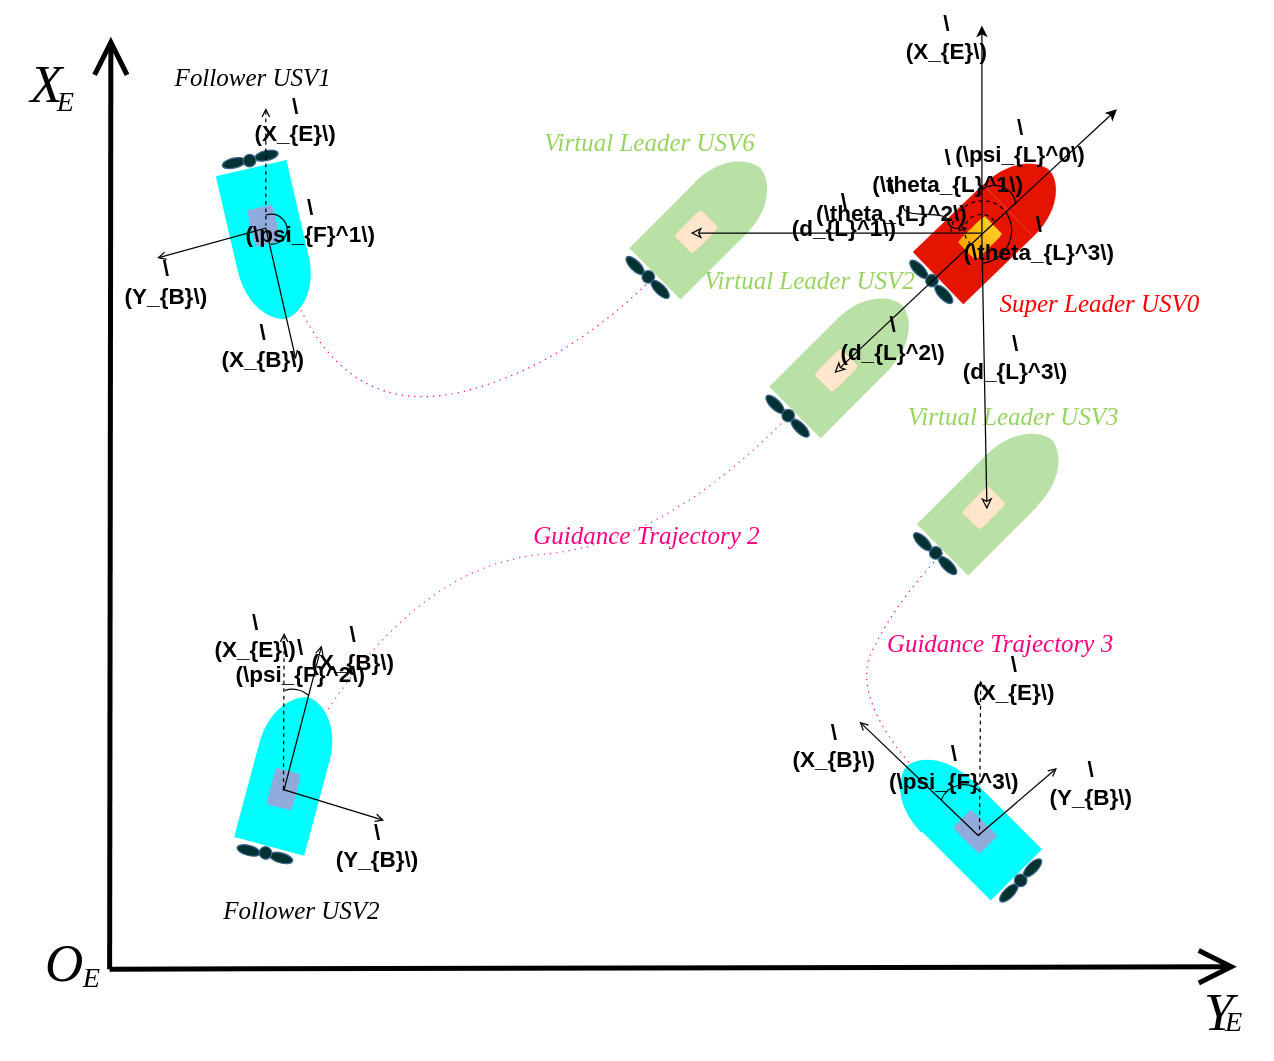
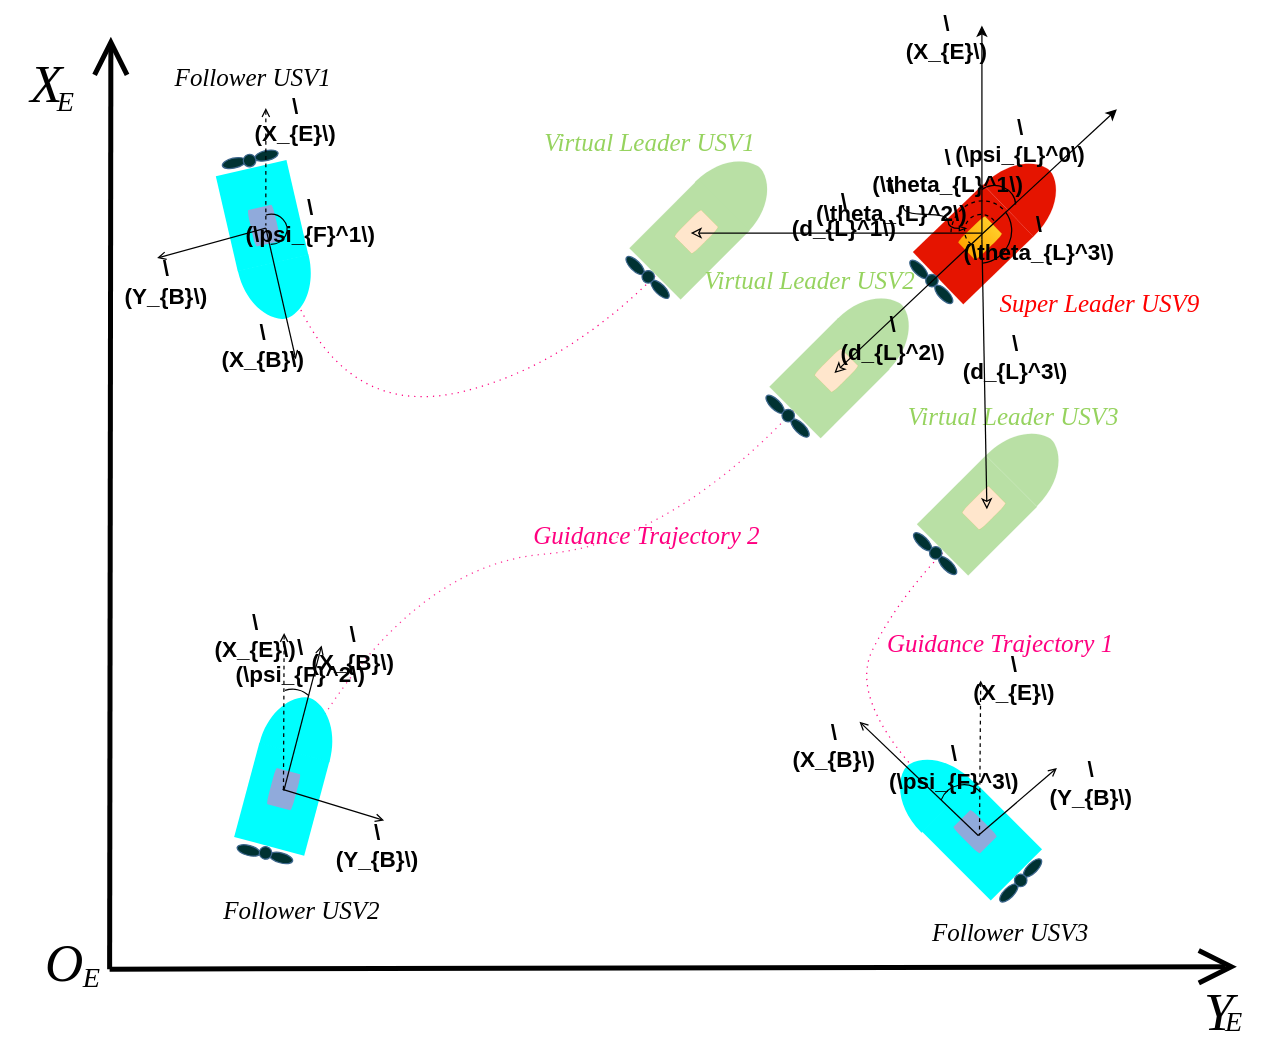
- <mxCell id="29" value="&lt;div&gt;&lt;font style=&quot;font-family: &amp;quot;Times New Roman&amp;quot;; direction: ltr; letter-spacing: 0px; line-height: 120%; opacity: 1;&quot;&gt;&lt;i&gt;Virtual Leader USV6&lt;br&gt;&lt;/i&gt;&lt;/font&gt;&lt;/div&gt;&lt;div&gt;&lt;font style=&quot;font-family: &amp;quot;Times New Roman&amp;quot;; direction: ltr; letter-spacing: 0px; line-height: 120%; opacity: 1;&quot;&gt;&lt;i&gt;&lt;br&gt;&lt;/i&gt;&lt;/font&gt;&lt;/div&gt;" style="verticalAlign=middle;align=center;overflow=width;vsdxID=248;fillColor=none;gradientColor=none;shape=stencil(nZBLDoAgDERP0z3SIyjew0SURgSD+Lu9kMZoXLhwN9O+tukAlrNpJg1SzDH4QW/URgNYgZTkjA4UkwJUgGXng+6DX1zLfmoymdXo17xh5zmRJ6Q42BWCfc2oJfdAr+Yv+AP9Cb7OJ3H/2JG1HNGz/84klThPVCc=);strokeColor=none;strokeWidth=2;points=[];labelBackgroundColor=none;rounded=0;html=1;whiteSpace=wrap;fontSize=20;fontColor=light-dark(#96d35f, #ededed);" vertex="1" parent="1"><mxGeometry x="434" y="101" width="171" height="25" as="geometry" /></mxCell>
+ <mxCell id="29" value="&lt;div&gt;&lt;font style=&quot;font-family: &amp;quot;Times New Roman&amp;quot;; direction: ltr; letter-spacing: 0px; line-height: 120%; opacity: 1;&quot;&gt;&lt;i&gt;Virtual Leader USV1&lt;br&gt;&lt;/i&gt;&lt;/font&gt;&lt;/div&gt;&lt;div&gt;&lt;font style=&quot;font-family: &amp;quot;Times New Roman&amp;quot;; direction: ltr; letter-spacing: 0px; line-height: 120%; opacity: 1;&quot;&gt;&lt;i&gt;&lt;br&gt;&lt;/i&gt;&lt;/font&gt;&lt;/div&gt;" style="verticalAlign=middle;align=center;overflow=width;vsdxID=248;fillColor=none;gradientColor=none;shape=stencil(nZBLDoAgDERP0z3SIyjew0SURgSD+Lu9kMZoXLhwN9O+tukAlrNpJg1SzDH4QW/URgNYgZTkjA4UkwJUgGXng+6DX1zLfmoymdXo17xh5zmRJ6Q42BWCfc2oJfdAr+Yv+AP9Cb7OJ3H/2JG1HNGz/84klThPVCc=);strokeColor=none;strokeWidth=2;points=[];labelBackgroundColor=none;rounded=0;html=1;whiteSpace=wrap;fontSize=20;fontColor=light-dark(#96d35f, #ededed);" vertex="1" parent="1"><mxGeometry x="434" y="101" width="171" height="25" as="geometry" /></mxCell>
- <mxCell id="30" value="&lt;div&gt;&lt;font style=&quot;font-family: &amp;quot;Times New Roman&amp;quot;; direction: ltr; letter-spacing: 0px; line-height: 120%; opacity: 1;&quot;&gt;&lt;i&gt;Super Leader USV0&lt;br&gt;&lt;/i&gt;&lt;/font&gt;&lt;/div&gt;&lt;div&gt;&lt;font style=&quot;font-family: &amp;quot;Times New Roman&amp;quot;; direction: ltr; letter-spacing: 0px; line-height: 120%; opacity: 1;&quot;&gt;&lt;i&gt;&lt;br&gt;&lt;/i&gt;&lt;/font&gt;&lt;/div&gt;" style="verticalAlign=middle;align=center;overflow=width;vsdxID=248;fillColor=none;gradientColor=none;shape=stencil(nZBLDoAgDERP0z3SIyjew0SURgSD+Lu9kMZoXLhwN9O+tukAlrNpJg1SzDH4QW/URgNYgZTkjA4UkwJUgGXng+6DX1zLfmoymdXo17xh5zmRJ6Q42BWCfc2oJfdAr+Yv+AP9Cb7OJ3H/2JG1HNGz/84klThPVCc=);strokeColor=none;strokeWidth=2;points=[];labelBackgroundColor=none;rounded=0;html=1;whiteSpace=wrap;fontSize=20;fontColor=#FF0000;" vertex="1" parent="1"><mxGeometry x="794" y="230.002" width="171" height="27" as="geometry" /></mxCell>
+ <mxCell id="30" value="&lt;div&gt;&lt;font style=&quot;font-family: &amp;quot;Times New Roman&amp;quot;; direction: ltr; letter-spacing: 0px; line-height: 120%; opacity: 1;&quot;&gt;&lt;i&gt;Super Leader USV9&lt;br&gt;&lt;/i&gt;&lt;/font&gt;&lt;/div&gt;&lt;div&gt;&lt;font style=&quot;font-family: &amp;quot;Times New Roman&amp;quot;; direction: ltr; letter-spacing: 0px; line-height: 120%; opacity: 1;&quot;&gt;&lt;i&gt;&lt;br&gt;&lt;/i&gt;&lt;/font&gt;&lt;/div&gt;" style="verticalAlign=middle;align=center;overflow=width;vsdxID=248;fillColor=none;gradientColor=none;shape=stencil(nZBLDoAgDERP0z3SIyjew0SURgSD+Lu9kMZoXLhwN9O+tukAlrNpJg1SzDH4QW/URgNYgZTkjA4UkwJUgGXng+6DX1zLfmoymdXo17xh5zmRJ6Q42BWCfc2oJfdAr+Yv+AP9Cb7OJ3H/2JG1HNGz/84klThPVCc=);strokeColor=none;strokeWidth=2;points=[];labelBackgroundColor=none;rounded=0;html=1;whiteSpace=wrap;fontSize=20;fontColor=#FF0000;" vertex="1" parent="1"><mxGeometry x="794" y="230.002" width="171" height="27" as="geometry" /></mxCell>
- <mxCell id="83" value="&lt;div&gt;&lt;font style=&quot;font-family: &amp;quot;Times New Roman&amp;quot;; direction: ltr; letter-spacing: 0px; line-height: 120%; opacity: 1;&quot;&gt;&lt;i&gt;Guidance Trajectory 3&lt;/i&gt;&lt;/font&gt;&lt;/div&gt;&lt;div&gt;&lt;font style=&quot;font-family: &amp;quot;Times New Roman&amp;quot;; direction: ltr; letter-spacing: 0px; line-height: 120%; opacity: 1;&quot;&gt;&lt;i&gt;&lt;br&gt;&lt;/i&gt;&lt;/font&gt;&lt;/div&gt;&lt;div&gt;&lt;font style=&quot;font-family: &amp;quot;Times New Roman&amp;quot;; direction: ltr; letter-spacing: 0px; line-height: 120%; opacity: 1;&quot;&gt;&lt;i&gt;&lt;br&gt;&lt;/i&gt;&lt;/font&gt;&lt;/div&gt;" style="verticalAlign=middle;align=center;overflow=width;vsdxID=248;fillColor=none;gradientColor=none;shape=stencil(nZBLDoAgDERP0z3SIyjew0SURgSD+Lu9kMZoXLhwN9O+tukAlrNpJg1SzDH4QW/URgNYgZTkjA4UkwJUgGXng+6DX1zLfmoymdXo17xh5zmRJ6Q42BWCfc2oJfdAr+Yv+AP9Cb7OJ3H/2JG1HNGz/84klThPVCc=);strokeColor=none;strokeWidth=2;points=[];labelBackgroundColor=none;rounded=0;html=1;whiteSpace=wrap;fontSize=20;fontColor=#FF0080;" vertex="1" parent="1"><mxGeometry x="703.55" y="502" width="192" height="27" as="geometry" /></mxCell>
+ <mxCell id="83" value="&lt;div&gt;&lt;font style=&quot;font-family: &amp;quot;Times New Roman&amp;quot;; direction: ltr; letter-spacing: 0px; line-height: 120%; opacity: 1;&quot;&gt;&lt;i&gt;Guidance Trajectory 1&lt;/i&gt;&lt;/font&gt;&lt;/div&gt;&lt;div&gt;&lt;font style=&quot;font-family: &amp;quot;Times New Roman&amp;quot;; direction: ltr; letter-spacing: 0px; line-height: 120%; opacity: 1;&quot;&gt;&lt;i&gt;&lt;br&gt;&lt;/i&gt;&lt;/font&gt;&lt;/div&gt;&lt;div&gt;&lt;font style=&quot;font-family: &amp;quot;Times New Roman&amp;quot;; direction: ltr; letter-spacing: 0px; line-height: 120%; opacity: 1;&quot;&gt;&lt;i&gt;&lt;br&gt;&lt;/i&gt;&lt;/font&gt;&lt;/div&gt;" style="verticalAlign=middle;align=center;overflow=width;vsdxID=248;fillColor=none;gradientColor=none;shape=stencil(nZBLDoAgDERP0z3SIyjew0SURgSD+Lu9kMZoXLhwN9O+tukAlrNpJg1SzDH4QW/URgNYgZTkjA4UkwJUgGXng+6DX1zLfmoymdXo17xh5zmRJ6Q42BWCfc2oJfdAr+Yv+AP9Cb7OJ3H/2JG1HNGz/84klThPVCc=);strokeColor=none;strokeWidth=2;points=[];labelBackgroundColor=none;rounded=0;html=1;whiteSpace=wrap;fontSize=20;fontColor=#FF0080;" vertex="1" parent="1"><mxGeometry x="703.55" y="502" width="192" height="27" as="geometry" /></mxCell>
+ <mxCell id="32" value="&lt;div&gt;&lt;font style=&quot;font-family: &amp;quot;Times New Roman&amp;quot;; color: rgb(0, 0, 0); direction: ltr; letter-spacing: 0px; line-height: 120%; opacity: 1;&quot;&gt;&lt;i&gt;Follower USV3&lt;/i&gt;&lt;/font&gt;&lt;/div&gt;&lt;div&gt;&lt;font style=&quot;font-family: &amp;quot;Times New Roman&amp;quot;; color: rgb(0, 0, 0); direction: ltr; letter-spacing: 0px; line-height: 120%; opacity: 1;&quot;&gt;&lt;i&gt;&lt;br&gt;&lt;/i&gt;&lt;/font&gt;&lt;/div&gt;" style="verticalAlign=middle;align=center;overflow=width;vsdxID=248;fillColor=none;gradientColor=none;shape=stencil(nZBLDoAgDERP0z3SIyjew0SURgSD+Lu9kMZoXLhwN9O+tukAlrNpJg1SzDH4QW/URgNYgZTkjA4UkwJUgGXng+6DX1zLfmoymdXo17xh5zmRJ6Q42BWCfc2oJfdAr+Yv+AP9Cb7OJ3H/2JG1HNGz/84klThPVCc=);strokeColor=none;strokeWidth=2;points=[];labelBackgroundColor=none;rounded=0;html=1;whiteSpace=wrap;fontSize=20;" vertex="1" parent="1"><mxGeometry x="740" y="733.47" width="135.5" height="27" as="geometry" /></mxCell>
